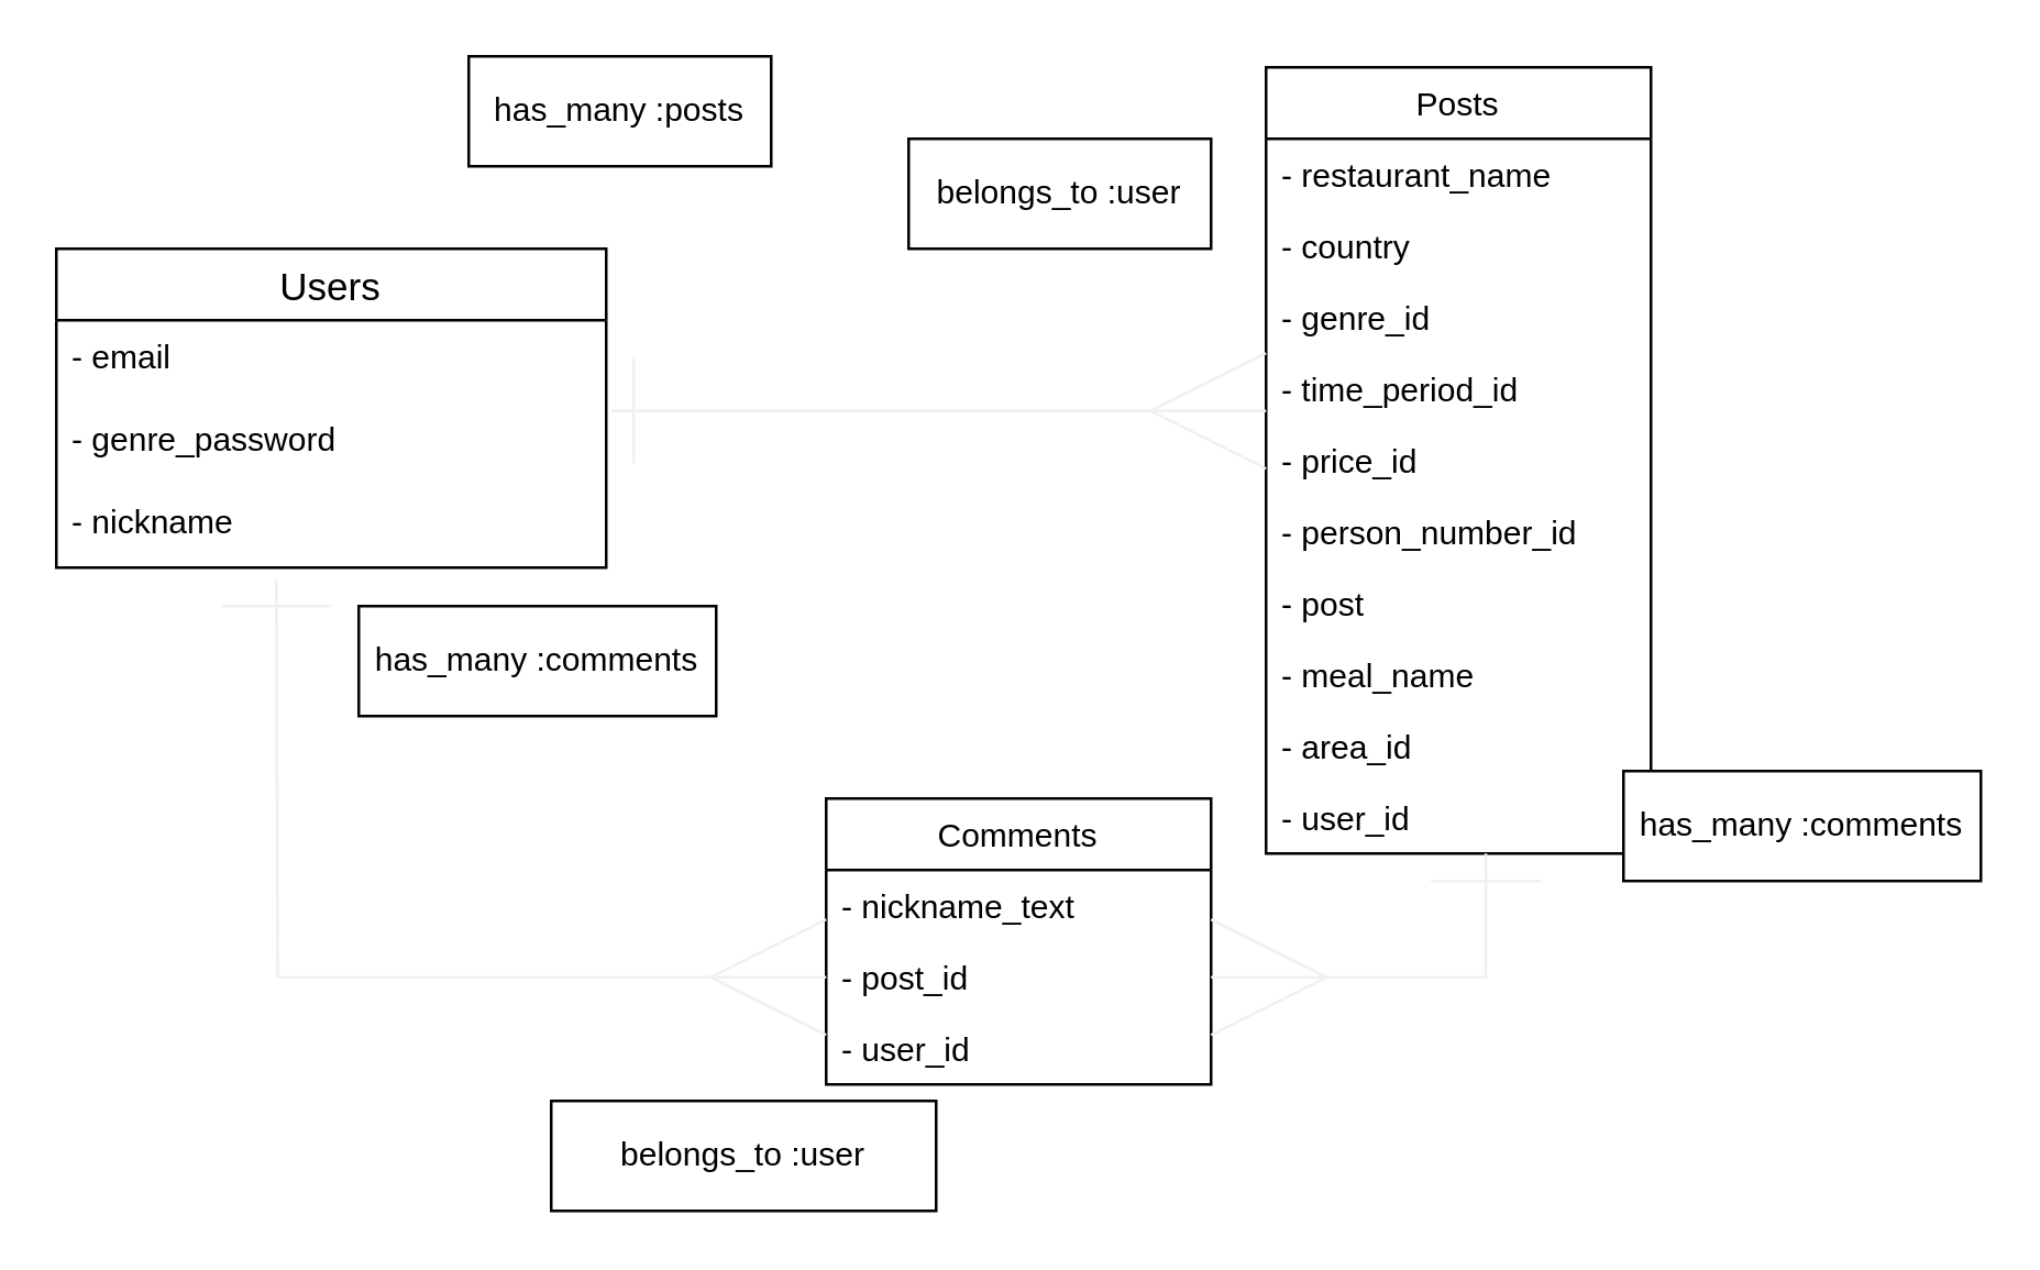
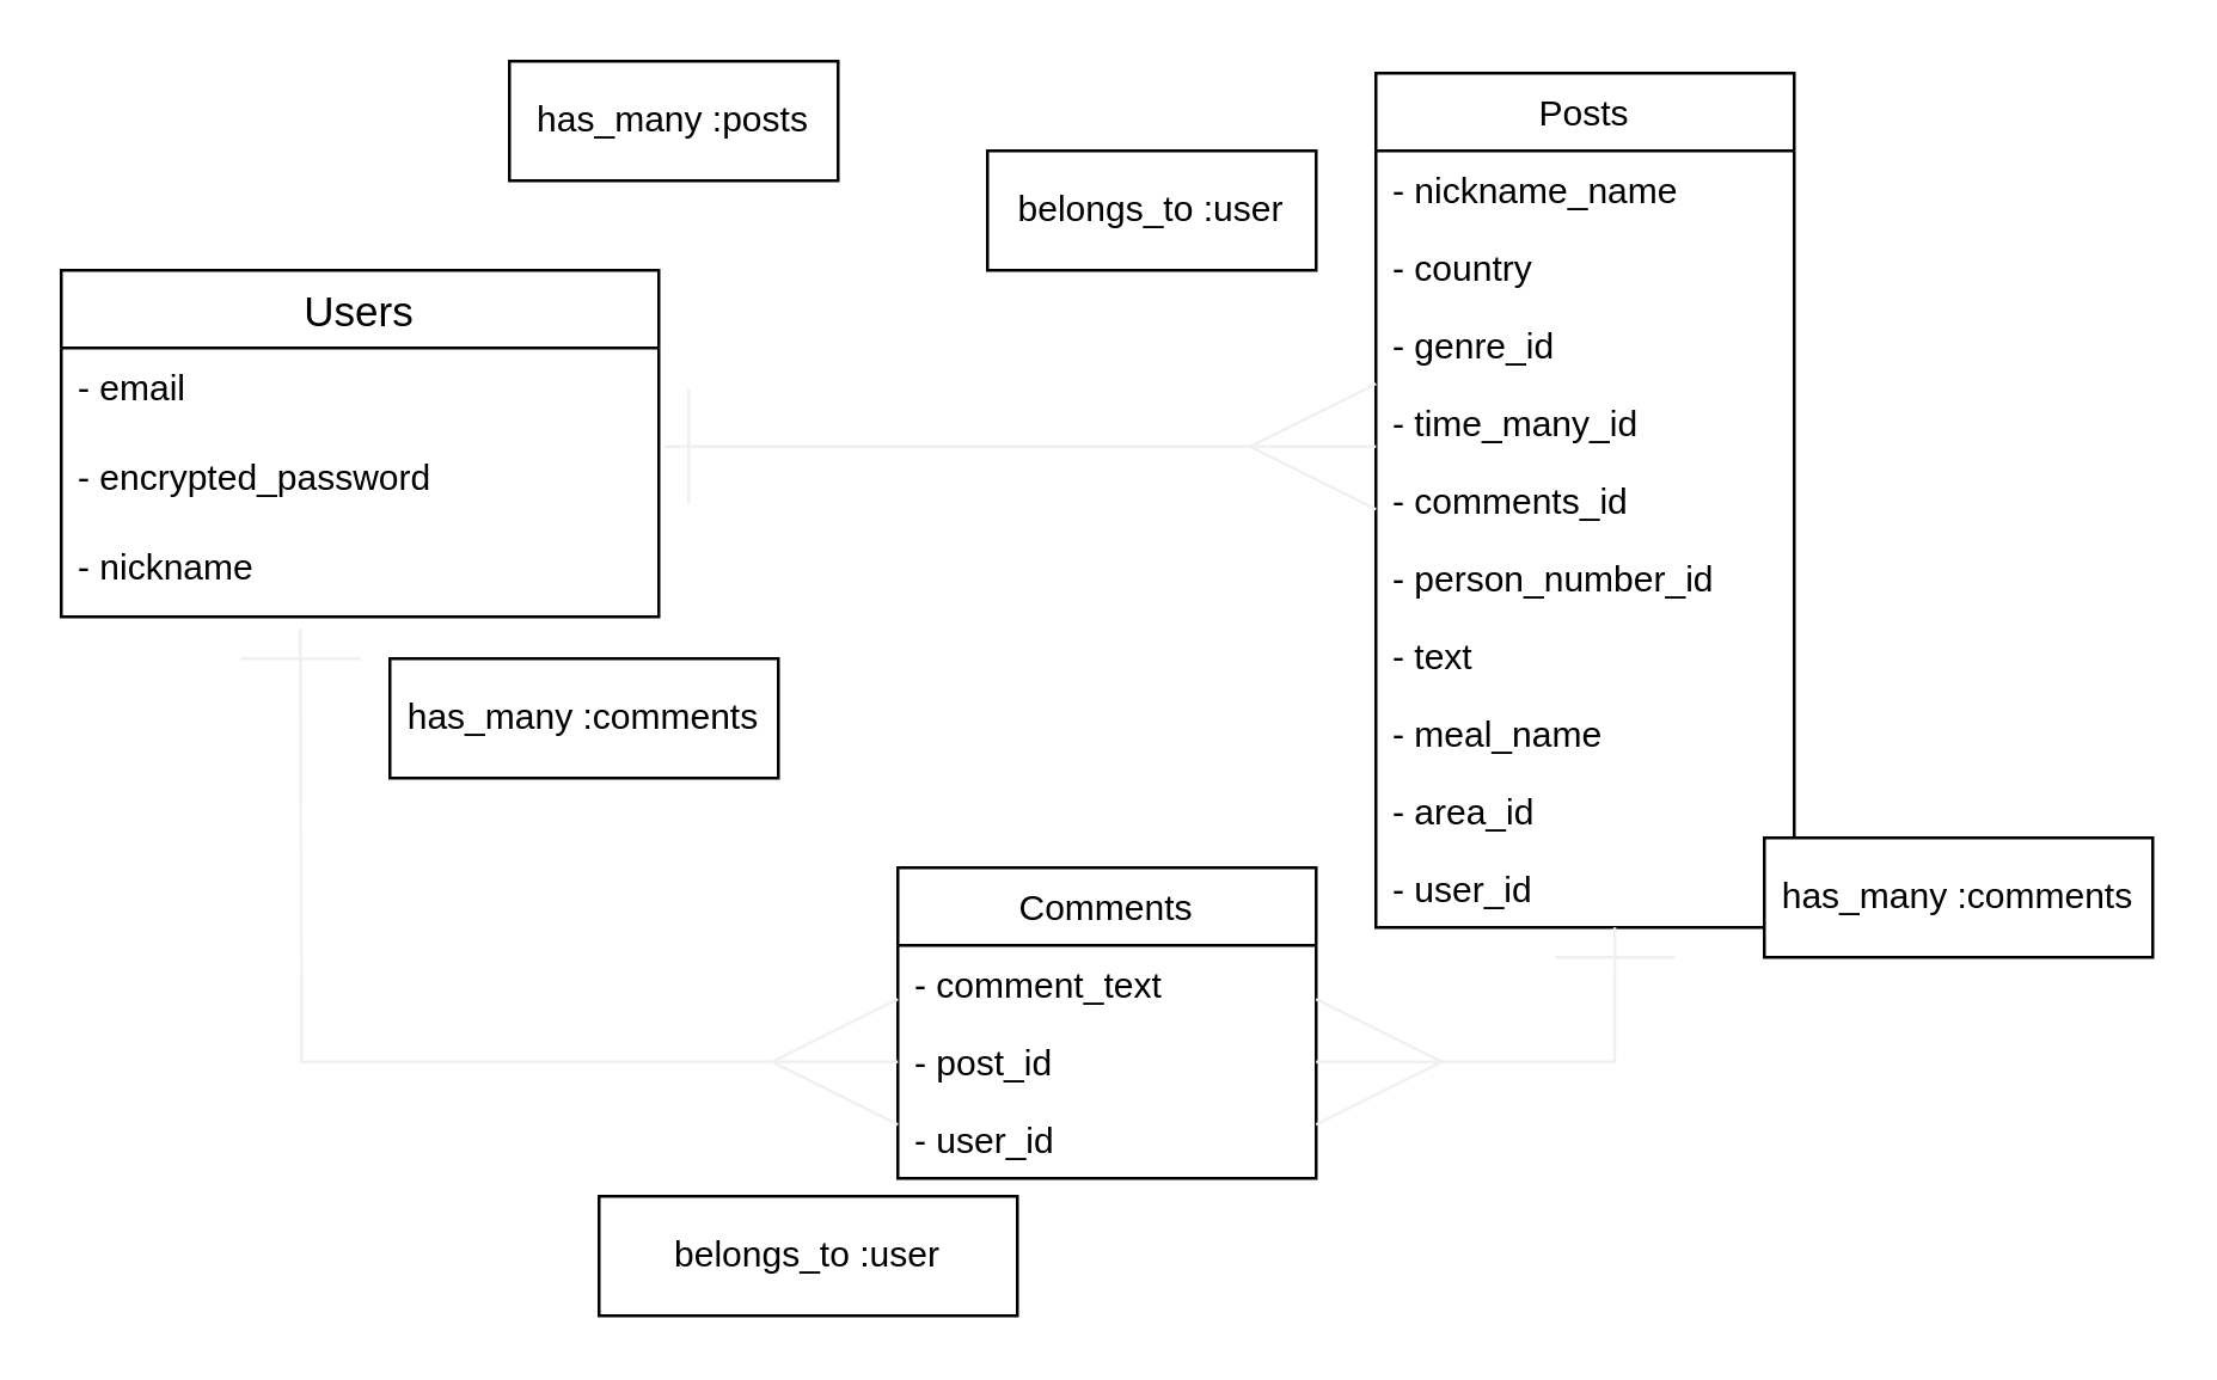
- <mxCell id="7" value="- restaurant_name" style="text;strokeColor=none;fillColor=none;align=left;verticalAlign=top;spacingLeft=4;spacingRight=4;overflow=hidden;rotatable=0;points=[[0,0.5],[1,0.5]];portConstraint=eastwest;" parent="6" vertex="1"><mxGeometry y="26" width="140" height="26" as="geometry" /></mxCell>
+ <mxCell id="7" value="- nickname_name" style="text;strokeColor=none;fillColor=none;align=left;verticalAlign=top;spacingLeft=4;spacingRight=4;overflow=hidden;rotatable=0;points=[[0,0.5],[1,0.5]];portConstraint=eastwest;" parent="6" vertex="1"><mxGeometry y="26" width="140" height="26" as="geometry" /></mxCell>
- <mxCell id="10" value="- time_period_id" style="text;strokeColor=none;fillColor=none;align=left;verticalAlign=top;spacingLeft=4;spacingRight=4;overflow=hidden;rotatable=0;points=[[0,0.5],[1,0.5]];portConstraint=eastwest;" parent="6" vertex="1"><mxGeometry y="104" width="140" height="26" as="geometry" /></mxCell>
+ <mxCell id="10" value="- time_many_id" style="text;strokeColor=none;fillColor=none;align=left;verticalAlign=top;spacingLeft=4;spacingRight=4;overflow=hidden;rotatable=0;points=[[0,0.5],[1,0.5]];portConstraint=eastwest;" parent="6" vertex="1"><mxGeometry y="104" width="140" height="26" as="geometry" /></mxCell>
- <mxCell id="19" value="- genre_password" style="text;strokeColor=none;fillColor=none;spacingLeft=4;spacingRight=4;overflow=hidden;rotatable=0;points=[[0,0.5],[1,0.5]];portConstraint=eastwest;fontSize=12;" parent="17" vertex="1"><mxGeometry y="56" width="200" height="30" as="geometry" /></mxCell>
+ <mxCell id="19" value="- encrypted_password" style="text;strokeColor=none;fillColor=none;spacingLeft=4;spacingRight=4;overflow=hidden;rotatable=0;points=[[0,0.5],[1,0.5]];portConstraint=eastwest;fontSize=12;" parent="17" vertex="1"><mxGeometry y="56" width="200" height="30" as="geometry" /></mxCell>
- <mxCell id="11" value="- price_id" style="text;strokeColor=none;fillColor=none;align=left;verticalAlign=top;spacingLeft=4;spacingRight=4;overflow=hidden;rotatable=0;points=[[0,0.5],[1,0.5]];portConstraint=eastwest;" parent="6" vertex="1"><mxGeometry y="130" width="140" height="26" as="geometry" /></mxCell>
+ <mxCell id="11" value="- comments_id" style="text;strokeColor=none;fillColor=none;align=left;verticalAlign=top;spacingLeft=4;spacingRight=4;overflow=hidden;rotatable=0;points=[[0,0.5],[1,0.5]];portConstraint=eastwest;" parent="6" vertex="1"><mxGeometry y="130" width="140" height="26" as="geometry" /></mxCell>
- <mxCell id="13" value="- post" style="text;strokeColor=none;fillColor=none;align=left;verticalAlign=top;spacingLeft=4;spacingRight=4;overflow=hidden;rotatable=0;points=[[0,0.5],[1,0.5]];portConstraint=eastwest;" parent="6" vertex="1"><mxGeometry y="182" width="140" height="26" as="geometry" /></mxCell>
+ <mxCell id="13" value="- text" style="text;strokeColor=none;fillColor=none;align=left;verticalAlign=top;spacingLeft=4;spacingRight=4;overflow=hidden;rotatable=0;points=[[0,0.5],[1,0.5]];portConstraint=eastwest;" parent="6" vertex="1"><mxGeometry y="182" width="140" height="26" as="geometry" /></mxCell>
- <mxCell id="3" value="- nickname_text" style="text;strokeColor=none;fillColor=none;align=left;verticalAlign=top;spacingLeft=4;spacingRight=4;overflow=hidden;rotatable=0;points=[[0,0.5],[1,0.5]];portConstraint=eastwest;" parent="2" vertex="1"><mxGeometry y="26" width="140" height="26" as="geometry" /></mxCell>
+ <mxCell id="3" value="- comment_text" style="text;strokeColor=none;fillColor=none;align=left;verticalAlign=top;spacingLeft=4;spacingRight=4;overflow=hidden;rotatable=0;points=[[0,0.5],[1,0.5]];portConstraint=eastwest;" parent="2" vertex="1"><mxGeometry y="26" width="140" height="26" as="geometry" /></mxCell>
